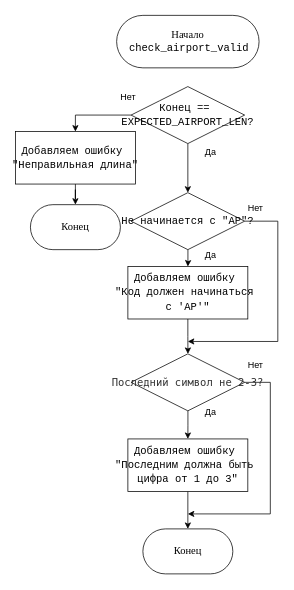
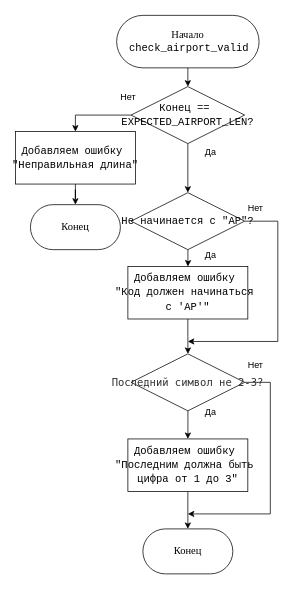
+ <mxCell id="3" style="edgeStyle=orthogonalEdgeStyle;rounded=0;orthogonalLoop=1;jettySize=auto;html=1;" parent="1" source="4" target="7" edge="1"><mxGeometry relative="1" as="geometry" /></mxCell>
